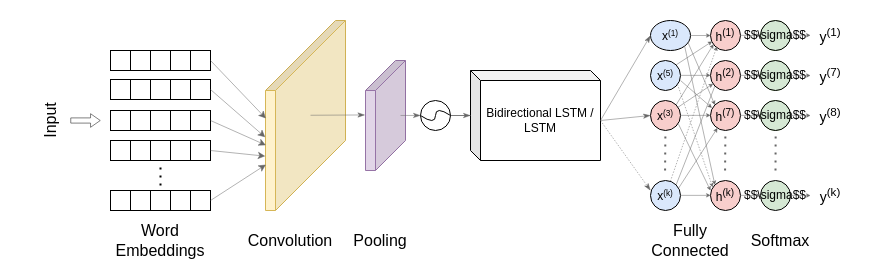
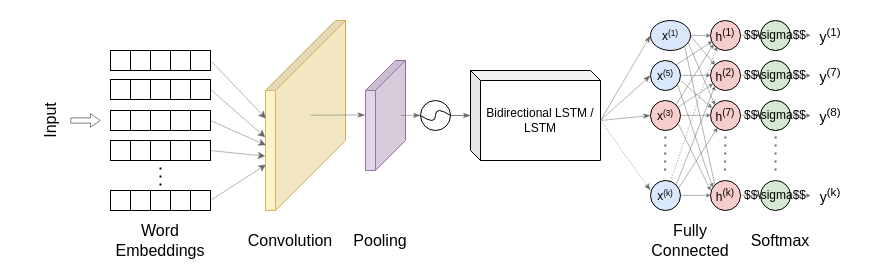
+ <mxCell id="27" value="" style="endArrow=classic;html=1;rounded=0;strokeColor=#666666;endFill=1;endSize=3;jumpSize=4;startSize=4;strokeWidth=0.5;entryX=0;entryY=0;entryDx=0;entryDy=0;exitX=1;exitY=0.5;exitDx=0;exitDy=0;" edge="1" parent="1" source="16" target="22"><mxGeometry width="50" height="50" relative="1" as="geometry"><mxPoint x="690" y="35" as="sourcePoint" /><mxPoint x="720" y="35" as="targetPoint" /></mxGeometry></mxCell>
+ <mxCell id="55" value="" style="endArrow=classicThin;html=1;rounded=0;entryX=0;entryY=0.5;entryDx=0;entryDy=0;exitX=0;exitY=0;exitDx=130;exitDy=50;exitPerimeter=0;strokeWidth=0.5;strokeColor=#666666;endFill=1;" edge="1" parent="1" source="2" target="17"><mxGeometry width="50" height="50" relative="1" as="geometry"><mxPoint x="612.73" y="125.9" as="sourcePoint" /><mxPoint x="660" y="45" as="targetPoint" /></mxGeometry></mxCell>
- <mxCell id="40" value="" style="endArrow=none;html=1;rounded=0;strokeColor=#666666;endFill=1;endSize=3;jumpSize=4;startSize=4;strokeWidth=0.5;entryX=0;entryY=1;entryDx=0;entryDy=0;exitX=1;exitY=0;exitDx=0;exitDy=0;" edge="1" parent="1" source="19" target="22"><mxGeometry width="50" height="50" relative="1" as="geometry"><mxPoint x="730" y="85" as="sourcePoint" /><mxPoint x="760" y="85" as="targetPoint" /></mxGeometry></mxCell>
+ <mxCell id="40" value="" style="endArrow=classic;html=1;rounded=0;strokeColor=#666666;endFill=1;endSize=3;jumpSize=4;startSize=4;strokeWidth=0.5;entryX=0;entryY=1;entryDx=0;entryDy=0;exitX=1;exitY=0;exitDx=0;exitDy=0;" edge="1" parent="1" source="19" target="22"><mxGeometry width="50" height="50" relative="1" as="geometry"><mxPoint x="730" y="85" as="sourcePoint" /><mxPoint x="760" y="85" as="targetPoint" /></mxGeometry></mxCell>
- <mxCell id="34" value="" style="endArrow=classic;html=1;rounded=0;strokeColor=#666666;endFill=1;endSize=3;jumpSize=4;startSize=4;strokeWidth=0.5;exitX=0.898;exitY=0.791;exitDx=0;exitDy=0;exitPerimeter=0;entryX=0.074;entryY=0.226;entryDx=0;entryDy=0;entryPerimeter=0;dashed=1;" edge="1" parent="1" source="17" target="24"><mxGeometry width="50" height="50" relative="1" as="geometry"><mxPoint x="678.62" y="80" as="sourcePoint" /><mxPoint x="710" y="190" as="targetPoint" /></mxGeometry></mxCell>
+ <mxCell id="34" value="" style="endArrow=classic;html=1;rounded=0;strokeColor=#666666;endFill=1;endSize=3;jumpSize=4;startSize=4;strokeWidth=0.5;exitX=0.898;exitY=0.791;exitDx=0;exitDy=0;exitPerimeter=0;entryX=0.074;entryY=0.226;entryDx=0;entryDy=0;entryPerimeter=0;" edge="1" parent="1" source="17" target="24"><mxGeometry width="50" height="50" relative="1" as="geometry"><mxPoint x="678.62" y="80" as="sourcePoint" /><mxPoint x="710" y="190" as="targetPoint" /></mxGeometry></mxCell>
- <mxCell id="29" value="" style="endArrow=classic;html=1;rounded=0;strokeColor=#666666;endFill=1;endSize=3;jumpSize=4;startSize=4;strokeWidth=0.5;entryX=0;entryY=0;entryDx=0;entryDy=0;exitX=1;exitY=1;exitDx=0;exitDy=0;" edge="1" parent="1" source="16" target="24"><mxGeometry width="50" height="50" relative="1" as="geometry"><mxPoint x="690" y="35" as="sourcePoint" /><mxPoint x="720" y="140.01" as="targetPoint" /></mxGeometry></mxCell>
+ <mxCell id="29" value="" style="endArrow=none;html=1;rounded=0;strokeColor=#666666;endFill=1;endSize=3;jumpSize=4;startSize=4;strokeWidth=0.5;entryX=0;entryY=0;entryDx=0;entryDy=0;exitX=1;exitY=1;exitDx=0;exitDy=0;" edge="1" parent="1" source="16" target="24"><mxGeometry width="50" height="50" relative="1" as="geometry"><mxPoint x="690" y="35" as="sourcePoint" /><mxPoint x="720" y="140.01" as="targetPoint" /></mxGeometry></mxCell>
